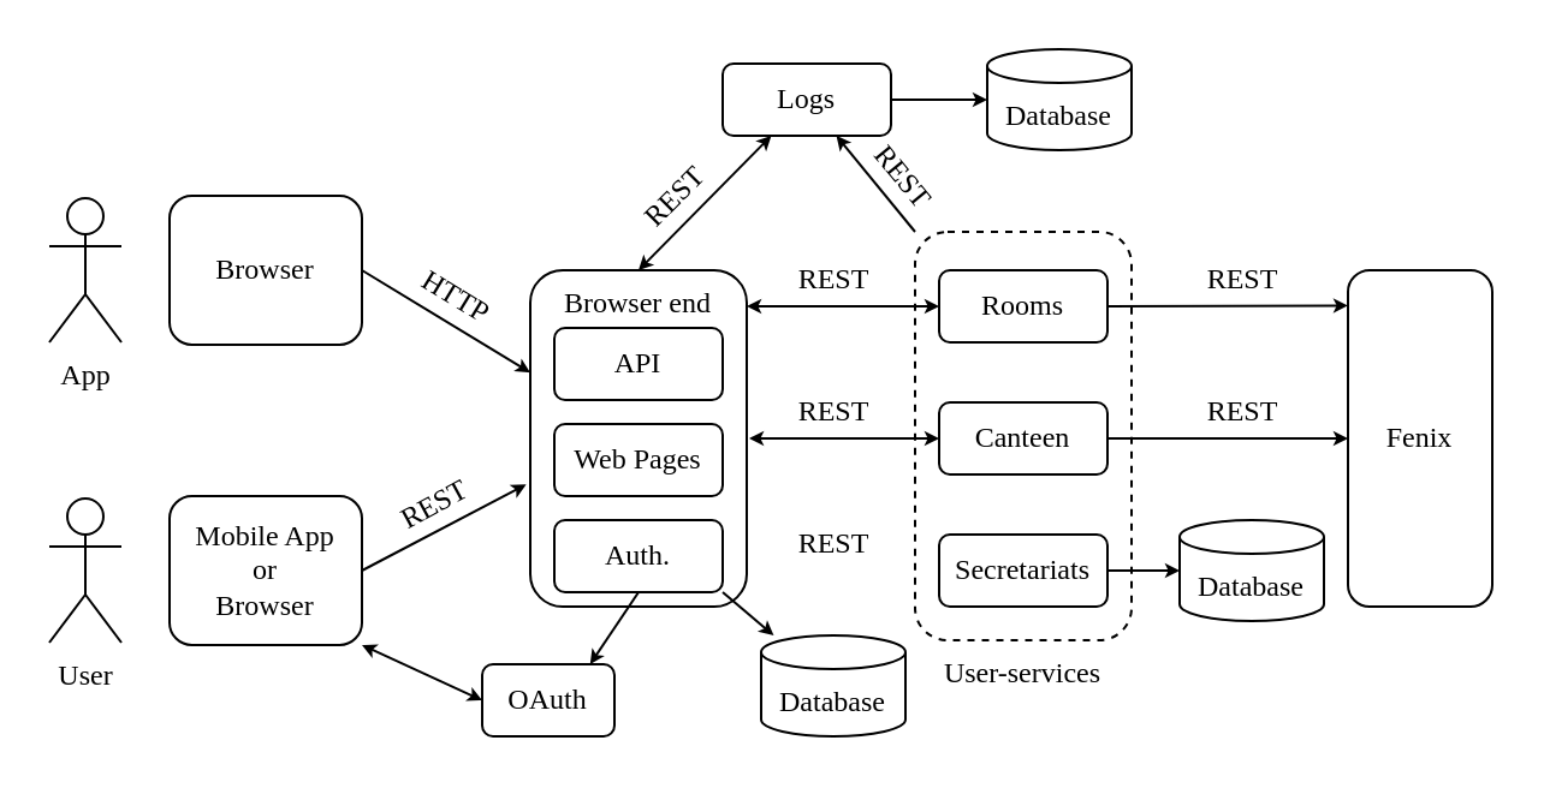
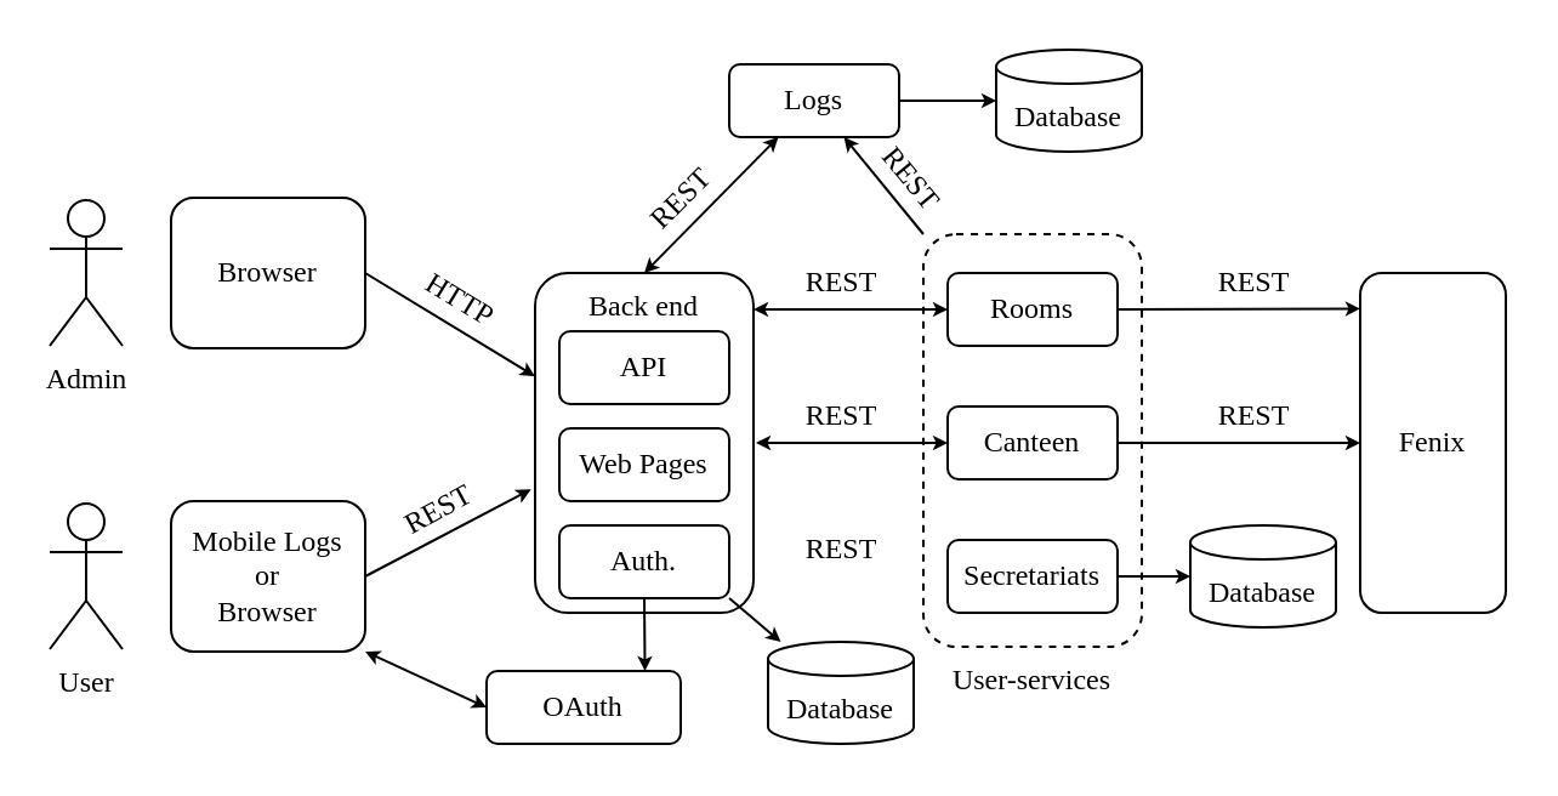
- <mxCell id="5" value="Browser end" style="rounded=1;whiteSpace=wrap;html=1;fillColor=none;fontFamily=Times New Roman;fontSize=12;verticalAlign=top;" vertex="1" parent="1"><mxGeometry x="220" y="112" width="90" height="140" as="geometry" /></mxCell>
+ <mxCell id="5" value="Back end" style="rounded=1;whiteSpace=wrap;html=1;fillColor=none;fontFamily=Times New Roman;fontSize=12;verticalAlign=top;" vertex="1" parent="1"><mxGeometry x="220" y="112" width="90" height="140" as="geometry" /></mxCell>
- <mxCell id="30" value="App" style="shape=umlActor;verticalLabelPosition=bottom;labelBackgroundColor=#ffffff;verticalAlign=top;html=1;outlineConnect=0;fontFamily=Times New Roman;" vertex="1" parent="1"><mxGeometry x="20" y="82" width="30" height="60" as="geometry" /></mxCell>
+ <mxCell id="30" value="Admin" style="shape=umlActor;verticalLabelPosition=bottom;labelBackgroundColor=#ffffff;verticalAlign=top;html=1;outlineConnect=0;fontFamily=Times New Roman;" vertex="1" parent="1"><mxGeometry x="20" y="82" width="30" height="60" as="geometry" /></mxCell>
- <mxCell id="33" value="Mobile App&lt;br&gt;or&lt;br&gt;Browser" style="rounded=1;whiteSpace=wrap;html=1;fillColor=none;fontFamily=Times New Roman;fontSize=12;" vertex="1" parent="1"><mxGeometry x="70" y="206" width="80" height="62" as="geometry" /></mxCell>
+ <mxCell id="33" value="Mobile Logs&lt;br&gt;or&lt;br&gt;Browser" style="rounded=1;whiteSpace=wrap;html=1;fillColor=none;fontFamily=Times New Roman;fontSize=12;" vertex="1" parent="1"><mxGeometry x="70" y="206" width="80" height="62" as="geometry" /></mxCell>
- <mxCell id="38" value="OAuth" style="rounded=1;whiteSpace=wrap;html=1;fillColor=none;fontFamily=Times New Roman;fontSize=12;" vertex="1" parent="1"><mxGeometry x="200" y="276" width="55" height="30" as="geometry" /></mxCell>
+ <mxCell id="38" value="OAuth" style="rounded=1;whiteSpace=wrap;html=1;fillColor=none;fontFamily=Times New Roman;fontSize=12;" vertex="1" parent="1"><mxGeometry x="200" y="276" width="80" height="30" as="geometry" /></mxCell>
